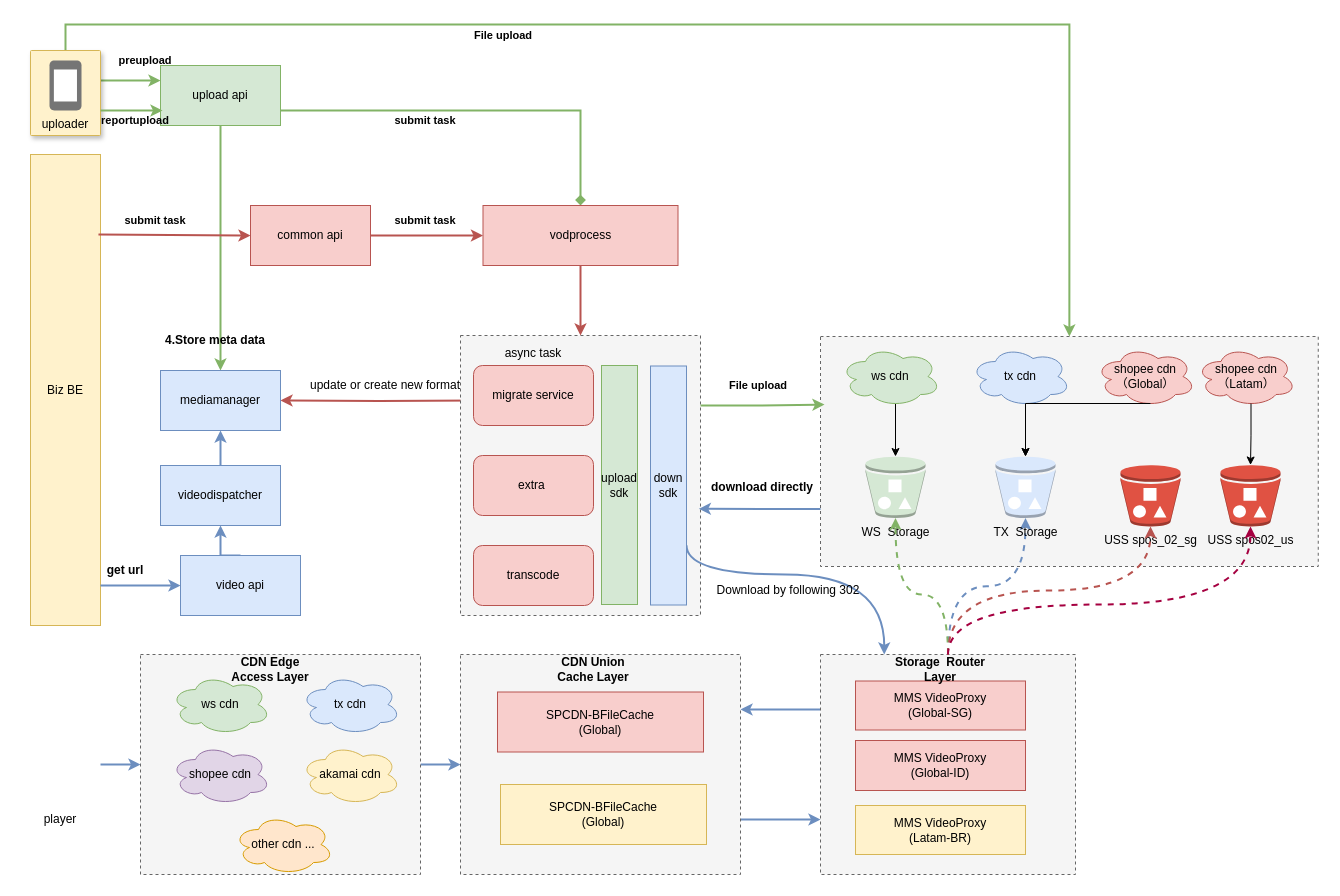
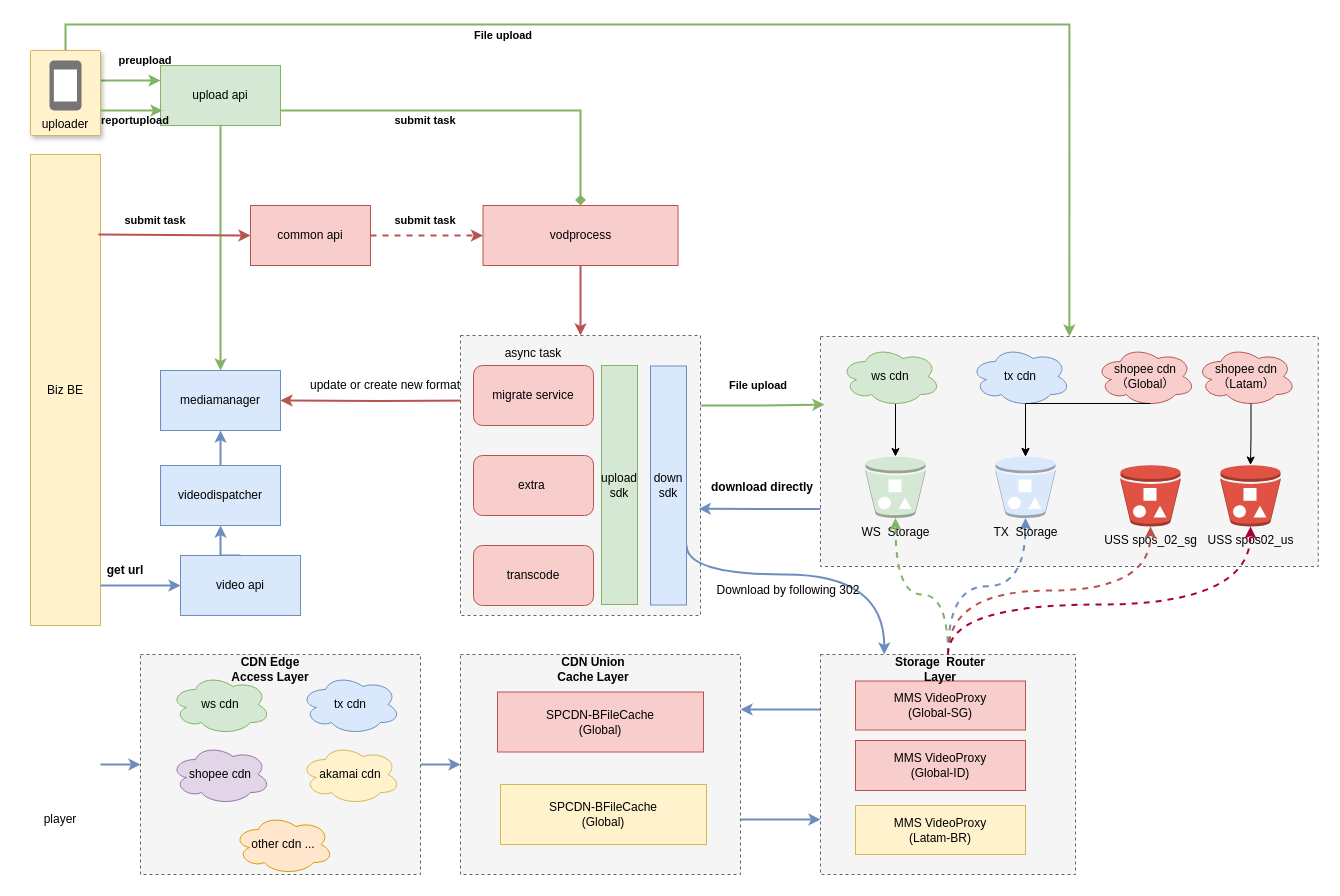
- <mxCell id="33" style="edgeStyle=orthogonalEdgeStyle;rounded=0;orthogonalLoop=1;jettySize=auto;html=1;exitX=1;exitY=0.5;exitDx=0;exitDy=0;fillColor=#f8cecc;strokeColor=#b85450;strokeWidth=2;" edge="1" parent="1" source="34" target="20"><mxGeometry relative="1" as="geometry" /></mxCell>
+ <mxCell id="33" style="edgeStyle=orthogonalEdgeStyle;rounded=0;orthogonalLoop=1;jettySize=auto;html=1;exitX=1;exitY=0.5;exitDx=0;exitDy=0;fillColor=#f8cecc;strokeColor=#b85450;strokeWidth=2;dashed=1;" edge="1" parent="1" source="34" target="20"><mxGeometry relative="1" as="geometry" /></mxCell>
- <mxCell id="28" value="&lt;b&gt;4.Store meta data&lt;/b&gt;" style="text;html=1;strokeColor=none;fillColor=none;align=center;verticalAlign=middle;whiteSpace=wrap;rounded=0;" vertex="1" parent="1"><mxGeometry x="140" y="325" width="150" height="30" as="geometry" /></mxCell>
